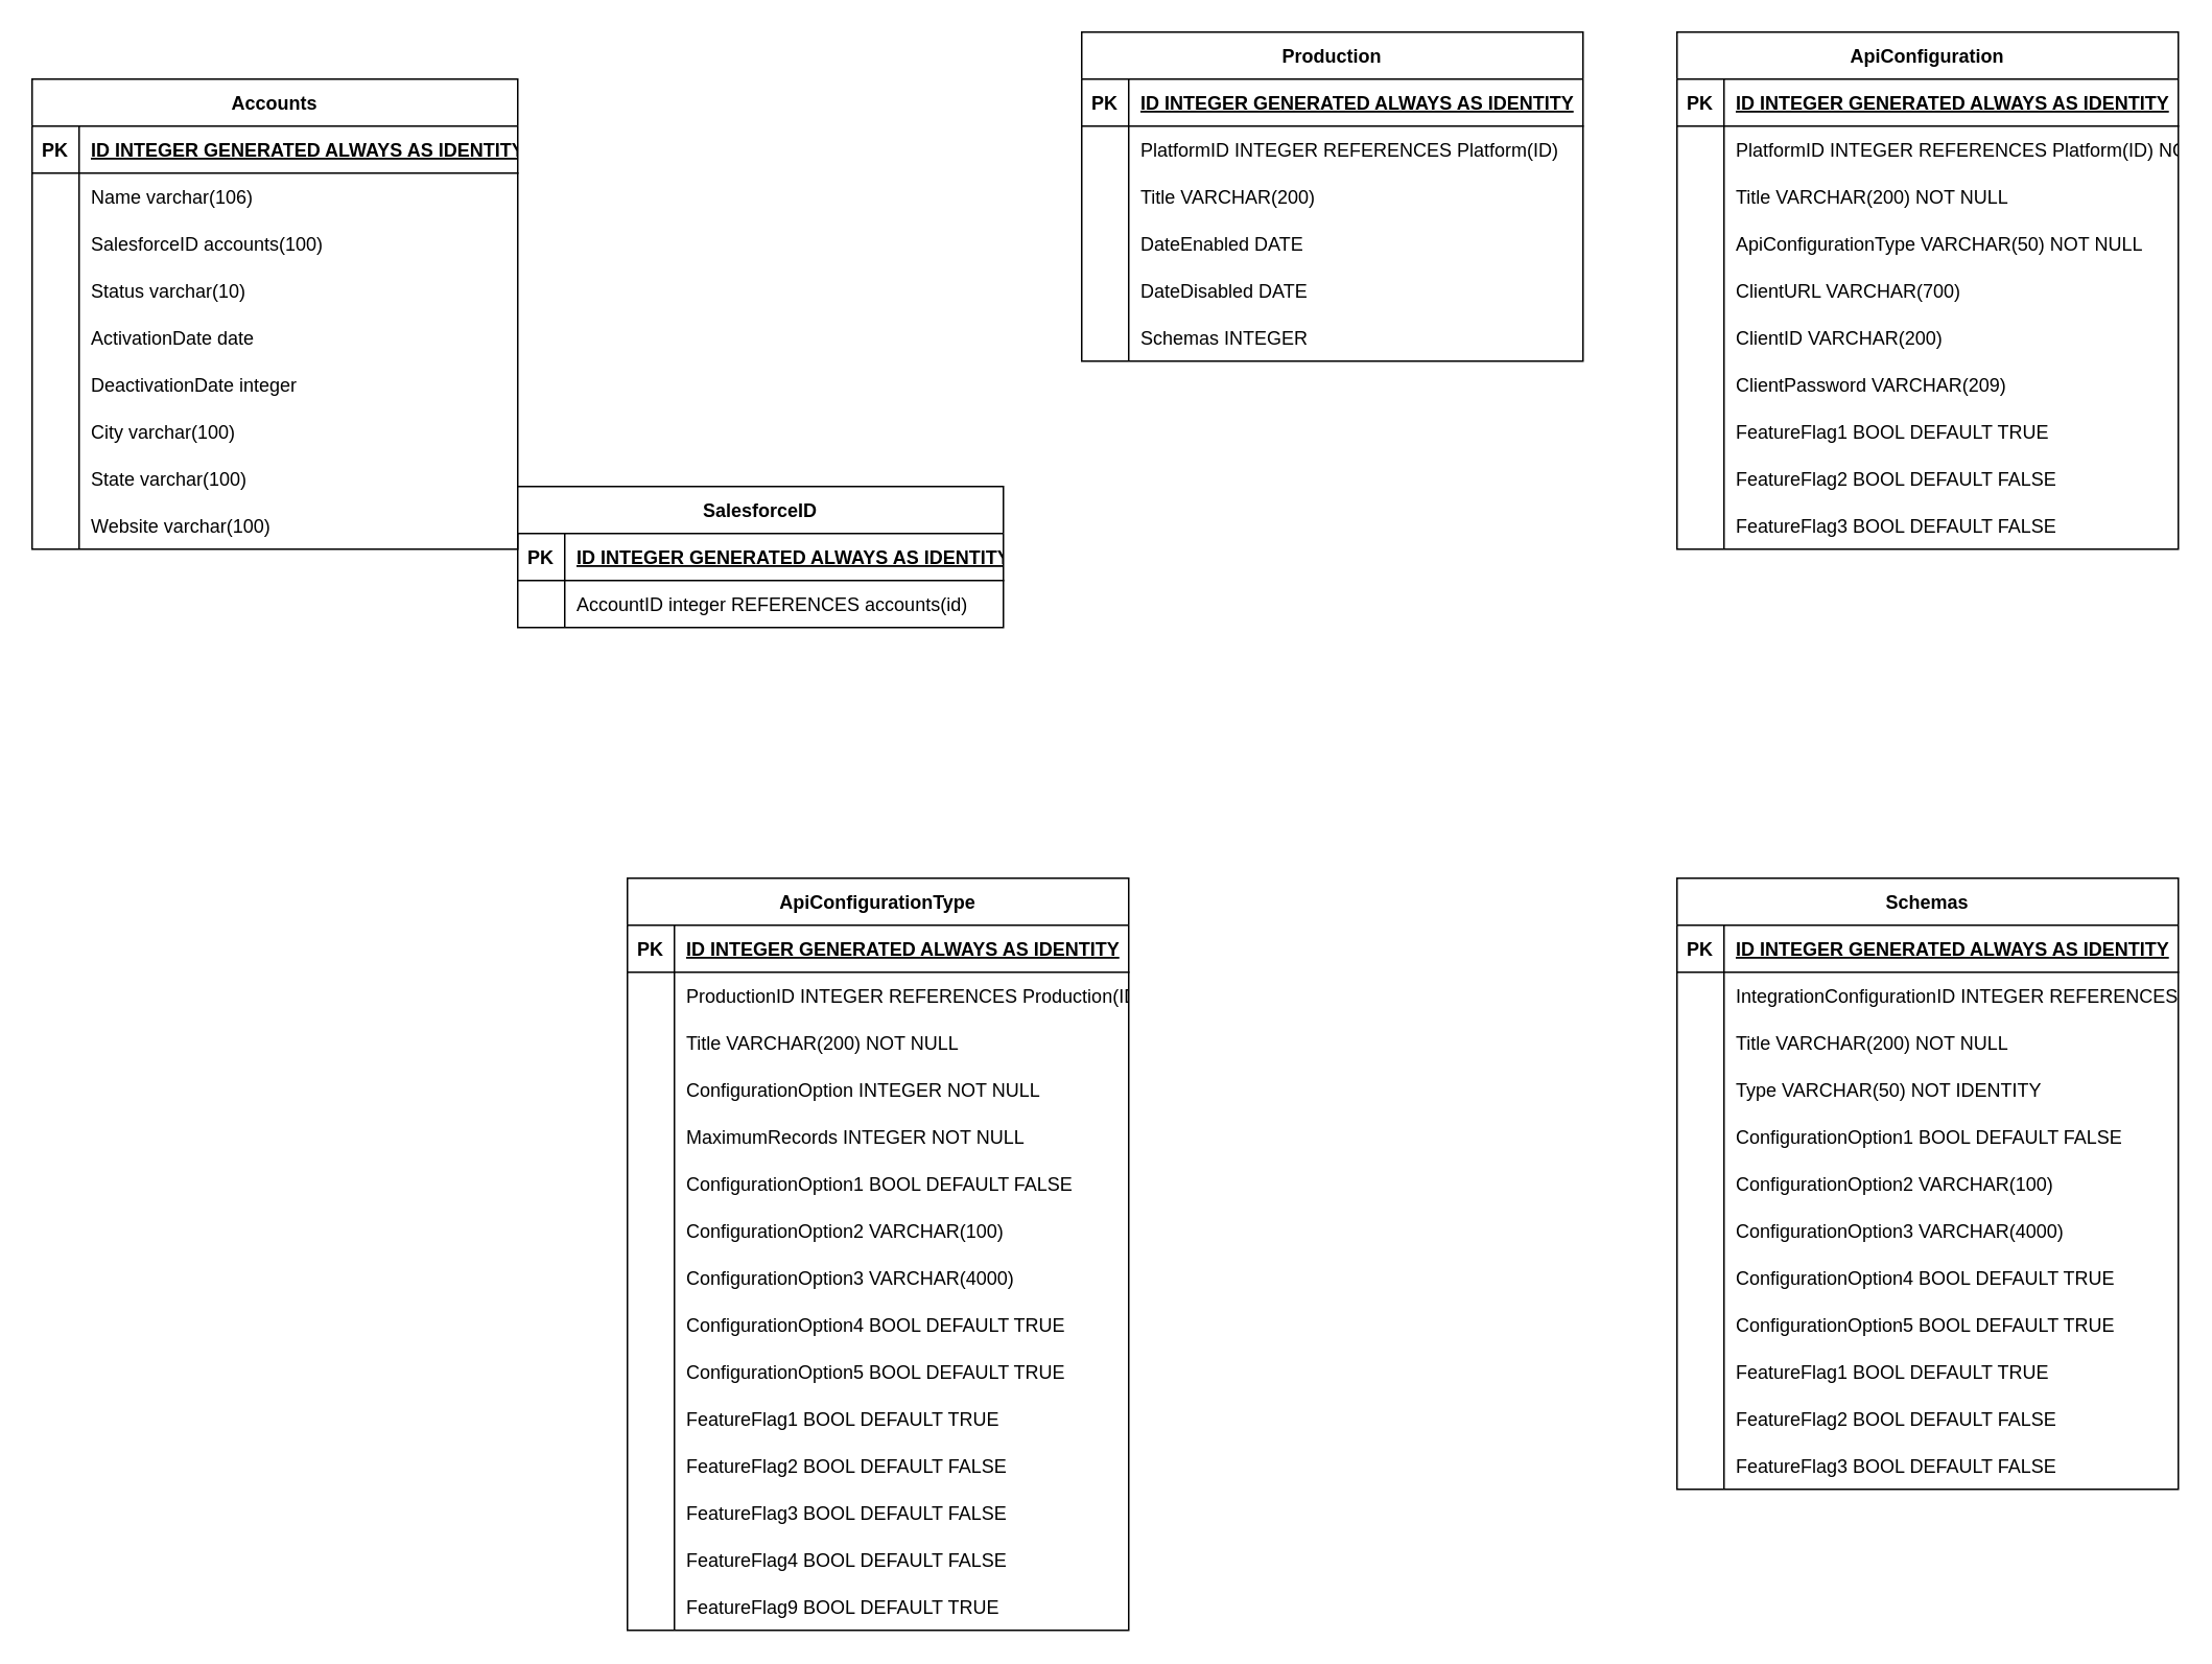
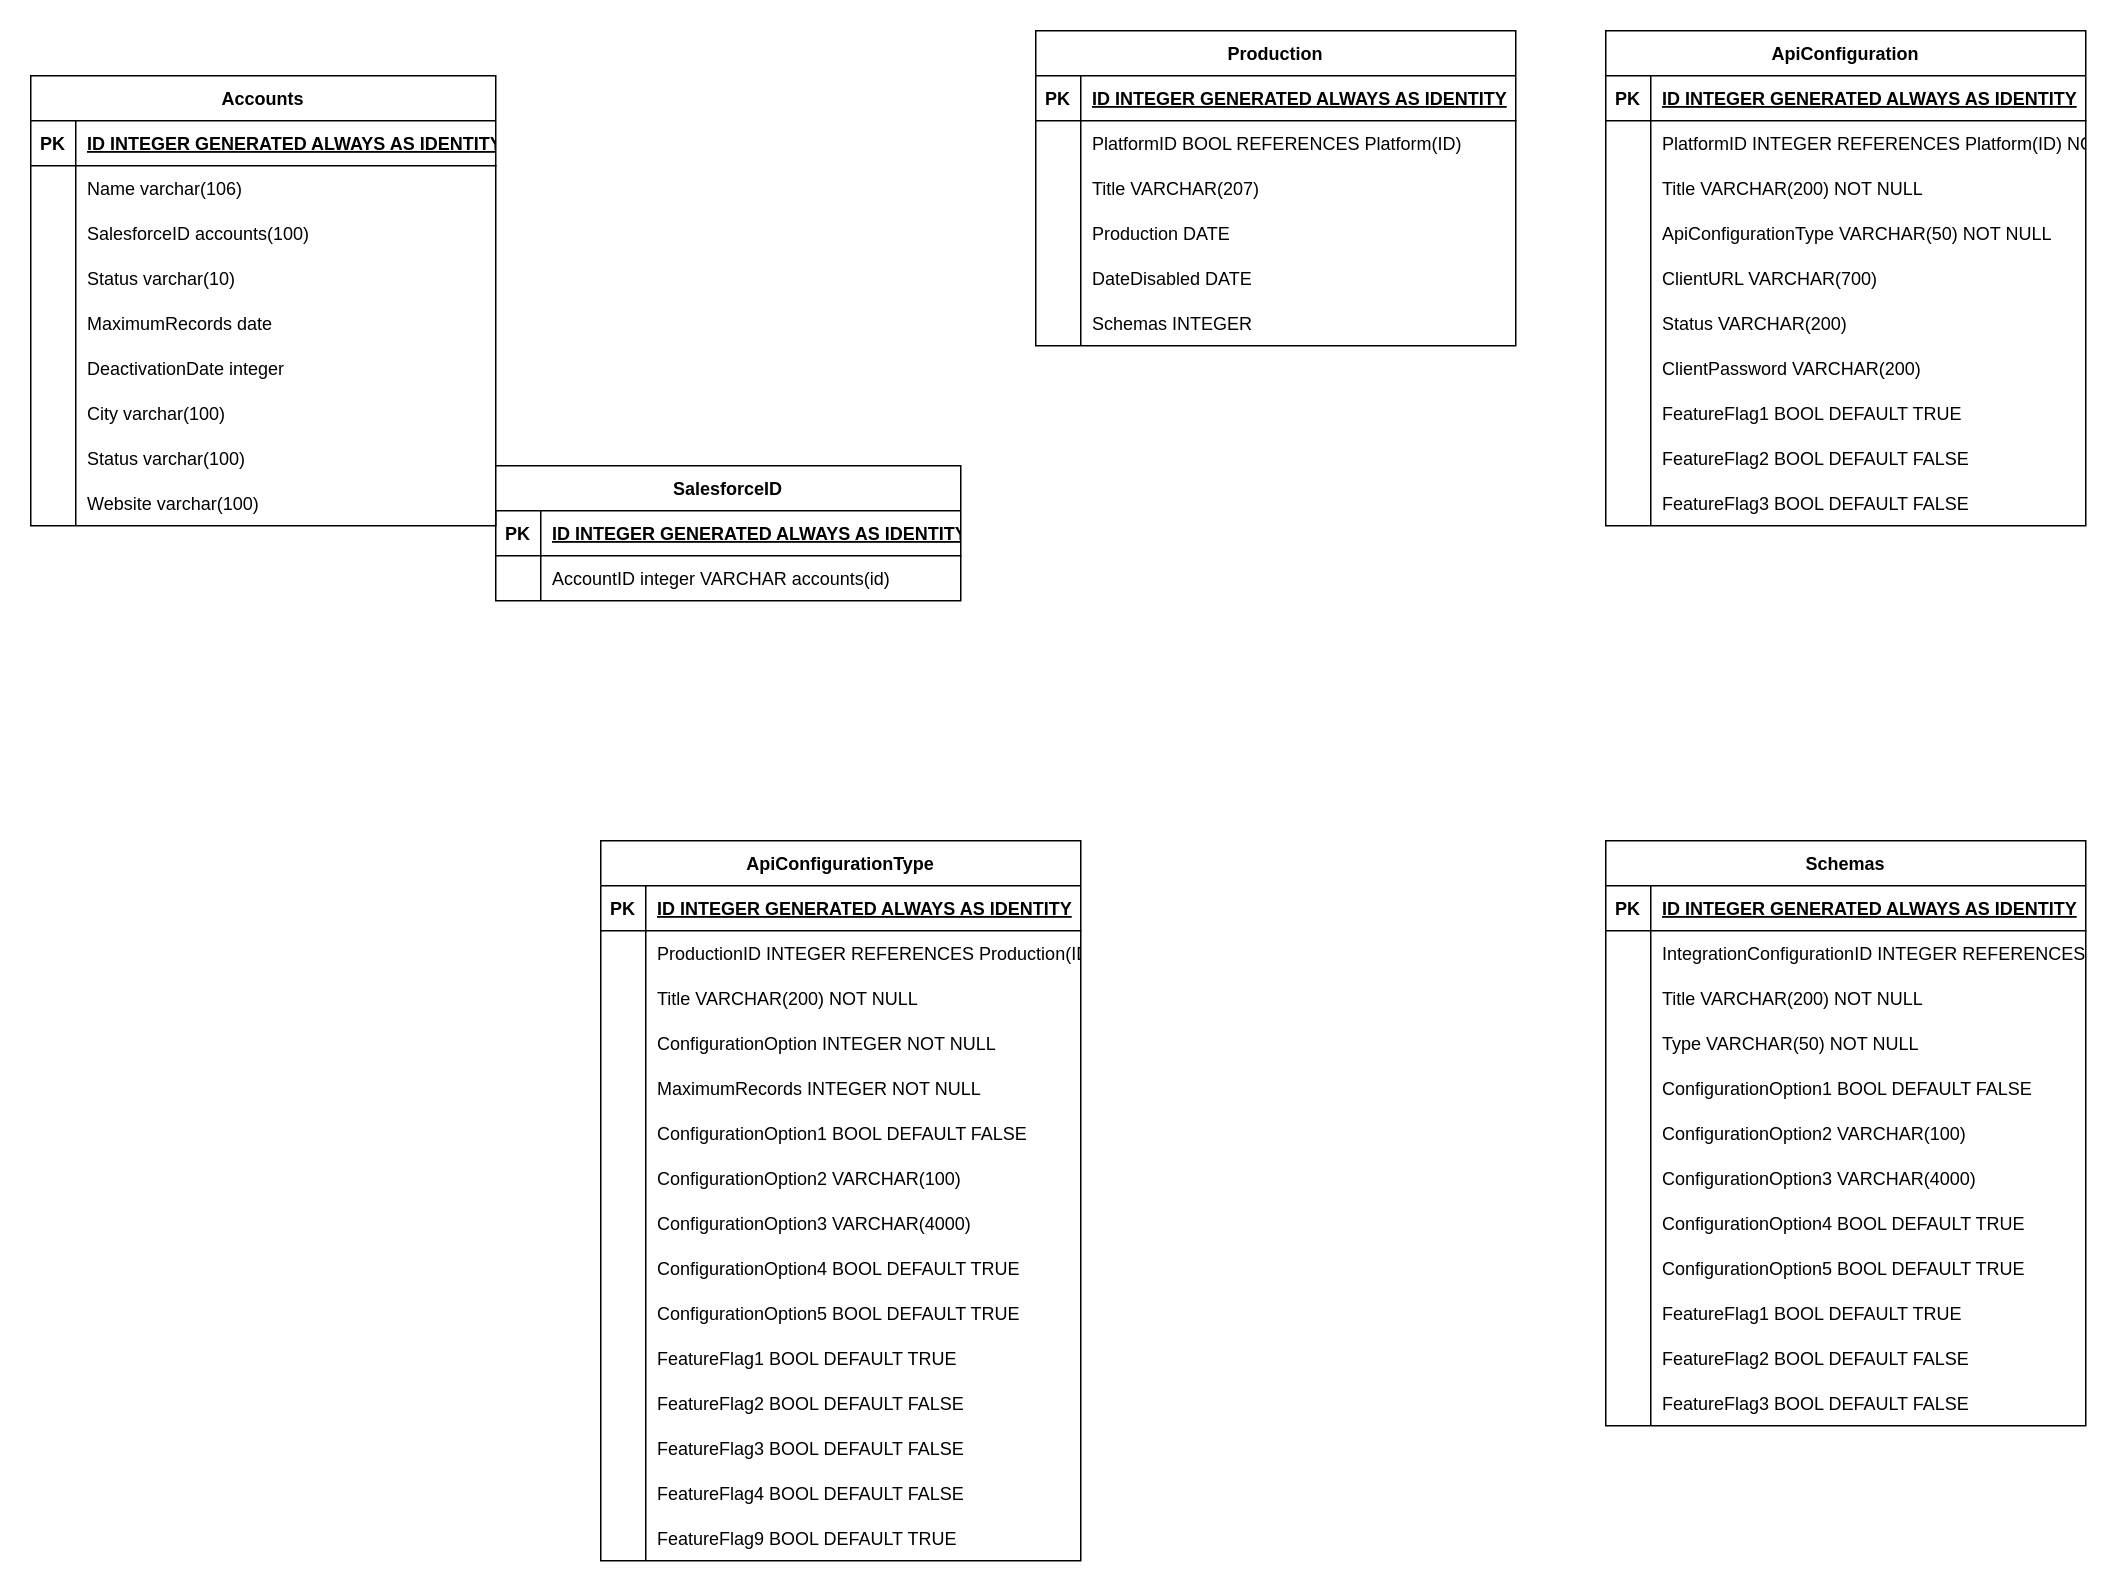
- <mxCell id="43" value="PlatformID INTEGER REFERENCES Platform(ID)" style="shape=partialRectangle;overflow=hidden;connectable=0;fillColor=none;align=left;strokeColor=inherit;top=0;left=0;bottom=0;right=0;spacingLeft=6;" parent="41" vertex="1"><mxGeometry x="30" width="290" height="30" as="geometry"><mxRectangle width="290" height="30" as="alternateBounds" /></mxGeometry></mxCell>
+ <mxCell id="43" value="PlatformID BOOL REFERENCES Platform(ID)" style="shape=partialRectangle;overflow=hidden;connectable=0;fillColor=none;align=left;strokeColor=inherit;top=0;left=0;bottom=0;right=0;spacingLeft=6;" parent="41" vertex="1"><mxGeometry x="30" width="290" height="30" as="geometry"><mxRectangle width="290" height="30" as="alternateBounds" /></mxGeometry></mxCell>
- <mxCell id="46" value="Title VARCHAR(200)" style="shape=partialRectangle;overflow=hidden;connectable=0;fillColor=none;align=left;strokeColor=inherit;top=0;left=0;bottom=0;right=0;spacingLeft=6;" parent="44" vertex="1"><mxGeometry x="30" width="290" height="30" as="geometry"><mxRectangle width="290" height="30" as="alternateBounds" /></mxGeometry></mxCell>
+ <mxCell id="46" value="Title VARCHAR(207)" style="shape=partialRectangle;overflow=hidden;connectable=0;fillColor=none;align=left;strokeColor=inherit;top=0;left=0;bottom=0;right=0;spacingLeft=6;" parent="44" vertex="1"><mxGeometry x="30" width="290" height="30" as="geometry"><mxRectangle width="290" height="30" as="alternateBounds" /></mxGeometry></mxCell>
- <mxCell id="49" value="DateEnabled DATE" style="shape=partialRectangle;overflow=hidden;connectable=0;fillColor=none;align=left;strokeColor=inherit;top=0;left=0;bottom=0;right=0;spacingLeft=6;" parent="47" vertex="1"><mxGeometry x="30" width="290" height="30" as="geometry"><mxRectangle width="290" height="30" as="alternateBounds" /></mxGeometry></mxCell>
+ <mxCell id="49" value="Production DATE" style="shape=partialRectangle;overflow=hidden;connectable=0;fillColor=none;align=left;strokeColor=inherit;top=0;left=0;bottom=0;right=0;spacingLeft=6;" parent="47" vertex="1"><mxGeometry x="30" width="290" height="30" as="geometry"><mxRectangle width="290" height="30" as="alternateBounds" /></mxGeometry></mxCell>
- <mxCell id="17" value="ActivationDate date" style="shape=partialRectangle;overflow=hidden;connectable=0;fillColor=none;align=left;strokeColor=inherit;top=0;left=0;bottom=0;right=0;spacingLeft=6;" parent="15" vertex="1"><mxGeometry x="30" width="280" height="30" as="geometry"><mxRectangle width="280" height="30" as="alternateBounds" /></mxGeometry></mxCell>
+ <mxCell id="17" value="MaximumRecords date" style="shape=partialRectangle;overflow=hidden;connectable=0;fillColor=none;align=left;strokeColor=inherit;top=0;left=0;bottom=0;right=0;spacingLeft=6;" parent="15" vertex="1"><mxGeometry x="30" width="280" height="30" as="geometry"><mxRectangle width="280" height="30" as="alternateBounds" /></mxGeometry></mxCell>
- <mxCell id="120" value="ClientID VARCHAR(200)" style="shape=partialRectangle;overflow=hidden;connectable=0;fillColor=none;align=left;strokeColor=inherit;top=0;left=0;bottom=0;right=0;spacingLeft=6;" parent="118" vertex="1"><mxGeometry x="30" width="290" height="30" as="geometry"><mxRectangle width="290" height="30" as="alternateBounds" /></mxGeometry></mxCell>
+ <mxCell id="120" value="Status VARCHAR(200)" style="shape=partialRectangle;overflow=hidden;connectable=0;fillColor=none;align=left;strokeColor=inherit;top=0;left=0;bottom=0;right=0;spacingLeft=6;" parent="118" vertex="1"><mxGeometry x="30" width="290" height="30" as="geometry"><mxRectangle width="290" height="30" as="alternateBounds" /></mxGeometry></mxCell>
- <mxCell id="123" value="ClientPassword VARCHAR(209)" style="shape=partialRectangle;overflow=hidden;connectable=0;fillColor=none;align=left;strokeColor=inherit;top=0;left=0;bottom=0;right=0;spacingLeft=6;" parent="121" vertex="1"><mxGeometry x="30" width="290" height="30" as="geometry"><mxRectangle width="290" height="30" as="alternateBounds" /></mxGeometry></mxCell>
+ <mxCell id="123" value="ClientPassword VARCHAR(200)" style="shape=partialRectangle;overflow=hidden;connectable=0;fillColor=none;align=left;strokeColor=inherit;top=0;left=0;bottom=0;right=0;spacingLeft=6;" parent="121" vertex="1"><mxGeometry x="30" width="290" height="30" as="geometry"><mxRectangle width="290" height="30" as="alternateBounds" /></mxGeometry></mxCell>
- <mxCell id="26" value="State varchar(100)" style="shape=partialRectangle;overflow=hidden;connectable=0;fillColor=none;align=left;strokeColor=inherit;top=0;left=0;bottom=0;right=0;spacingLeft=6;" parent="24" vertex="1"><mxGeometry x="30" width="280" height="30" as="geometry"><mxRectangle width="280" height="30" as="alternateBounds" /></mxGeometry></mxCell>
+ <mxCell id="26" value="Status varchar(100)" style="shape=partialRectangle;overflow=hidden;connectable=0;fillColor=none;align=left;strokeColor=inherit;top=0;left=0;bottom=0;right=0;spacingLeft=6;" parent="24" vertex="1"><mxGeometry x="30" width="280" height="30" as="geometry"><mxRectangle width="280" height="30" as="alternateBounds" /></mxGeometry></mxCell>
- <mxCell id="36" value="AccountID integer REFERENCES accounts(id)" style="shape=partialRectangle;overflow=hidden;connectable=0;fillColor=none;align=left;strokeColor=inherit;top=0;left=0;bottom=0;right=0;spacingLeft=6;" parent="34" vertex="1"><mxGeometry x="30" width="280" height="30" as="geometry"><mxRectangle width="280" height="30" as="alternateBounds" /></mxGeometry></mxCell>
+ <mxCell id="36" value="AccountID integer VARCHAR accounts(id)" style="shape=partialRectangle;overflow=hidden;connectable=0;fillColor=none;align=left;strokeColor=inherit;top=0;left=0;bottom=0;right=0;spacingLeft=6;" parent="34" vertex="1"><mxGeometry x="30" width="280" height="30" as="geometry"><mxRectangle width="280" height="30" as="alternateBounds" /></mxGeometry></mxCell>
- <mxCell id="145" value="Type VARCHAR(50) NOT IDENTITY" style="shape=partialRectangle;overflow=hidden;connectable=0;fillColor=none;align=left;strokeColor=inherit;top=0;left=0;bottom=0;right=0;spacingLeft=6;" parent="143" vertex="1"><mxGeometry x="30" width="290" height="30" as="geometry"><mxRectangle width="290" height="30" as="alternateBounds" /></mxGeometry></mxCell>
+ <mxCell id="145" value="Type VARCHAR(50) NOT NULL" style="shape=partialRectangle;overflow=hidden;connectable=0;fillColor=none;align=left;strokeColor=inherit;top=0;left=0;bottom=0;right=0;spacingLeft=6;" parent="143" vertex="1"><mxGeometry x="30" width="290" height="30" as="geometry"><mxRectangle width="290" height="30" as="alternateBounds" /></mxGeometry></mxCell>
